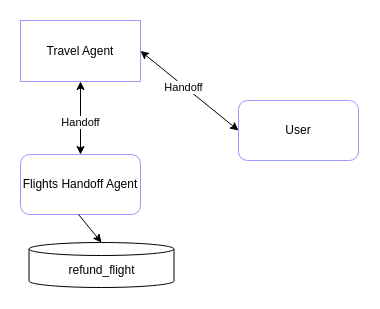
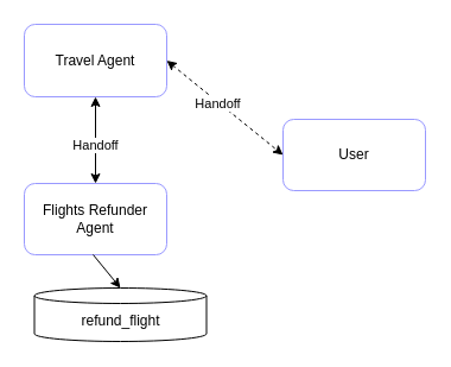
- <mxCell id="2" value="Travel Agent" style="whiteSpace=wrap;html=1;strokeColor=#9999FF;gradientColor=default;fillColor=none;rounded=0;" parent="1" vertex="1"><mxGeometry x="20" y="20" width="120" height="61" as="geometry" /></mxCell>
+ <mxCell id="2" value="Travel Agent" style="rounded=1;whiteSpace=wrap;html=1;strokeColor=#9999FF;gradientColor=default;fillColor=none;" parent="1" vertex="1"><mxGeometry x="20" y="20" width="120" height="61" as="geometry" /></mxCell>
- <mxCell id="7" value="" style="endArrow=classic;startArrow=classic;html=1;rounded=0;exitX=1;exitY=0.5;exitDx=0;exitDy=0;entryX=0;entryY=0.5;entryDx=0;entryDy=0;" parent="1" source="2" target="3" edge="1"><mxGeometry width="50" height="50" relative="1" as="geometry"><mxPoint x="118" y="200" as="sourcePoint" /><mxPoint x="168" y="150" as="targetPoint" /></mxGeometry></mxCell>
+ <mxCell id="7" value="" style="endArrow=classic;startArrow=classic;html=1;rounded=0;exitX=1;exitY=0.5;exitDx=0;exitDy=0;entryX=0;entryY=0.5;entryDx=0;entryDy=0;dashed=1;" parent="1" source="2" target="3" edge="1"><mxGeometry width="50" height="50" relative="1" as="geometry"><mxPoint x="118" y="200" as="sourcePoint" /><mxPoint x="168" y="150" as="targetPoint" /></mxGeometry></mxCell>
- <mxCell id="4" value="&lt;div&gt;&lt;span data-darkreader-inline-bgcolor=&quot;&quot; style=&quot;background-color: initial; --darkreader-inline-bgcolor: initial;&quot;&gt;Flights Handoff Agent&lt;/span&gt;&lt;/div&gt;" style="rounded=1;whiteSpace=wrap;html=1;strokeColor=#9999FF;gradientColor=default;fillColor=none;" parent="1" vertex="1"><mxGeometry x="20" y="154" width="120" height="60" as="geometry" /></mxCell>
+ <mxCell id="4" value="&lt;div&gt;&lt;span data-darkreader-inline-bgcolor=&quot;&quot; style=&quot;background-color: initial; --darkreader-inline-bgcolor: initial;&quot;&gt;Flights Refunder Agent&lt;/span&gt;&lt;/div&gt;" style="rounded=1;whiteSpace=wrap;html=1;strokeColor=#9999FF;gradientColor=default;fillColor=none;" parent="1" vertex="1"><mxGeometry x="20" y="154" width="120" height="60" as="geometry" /></mxCell>
